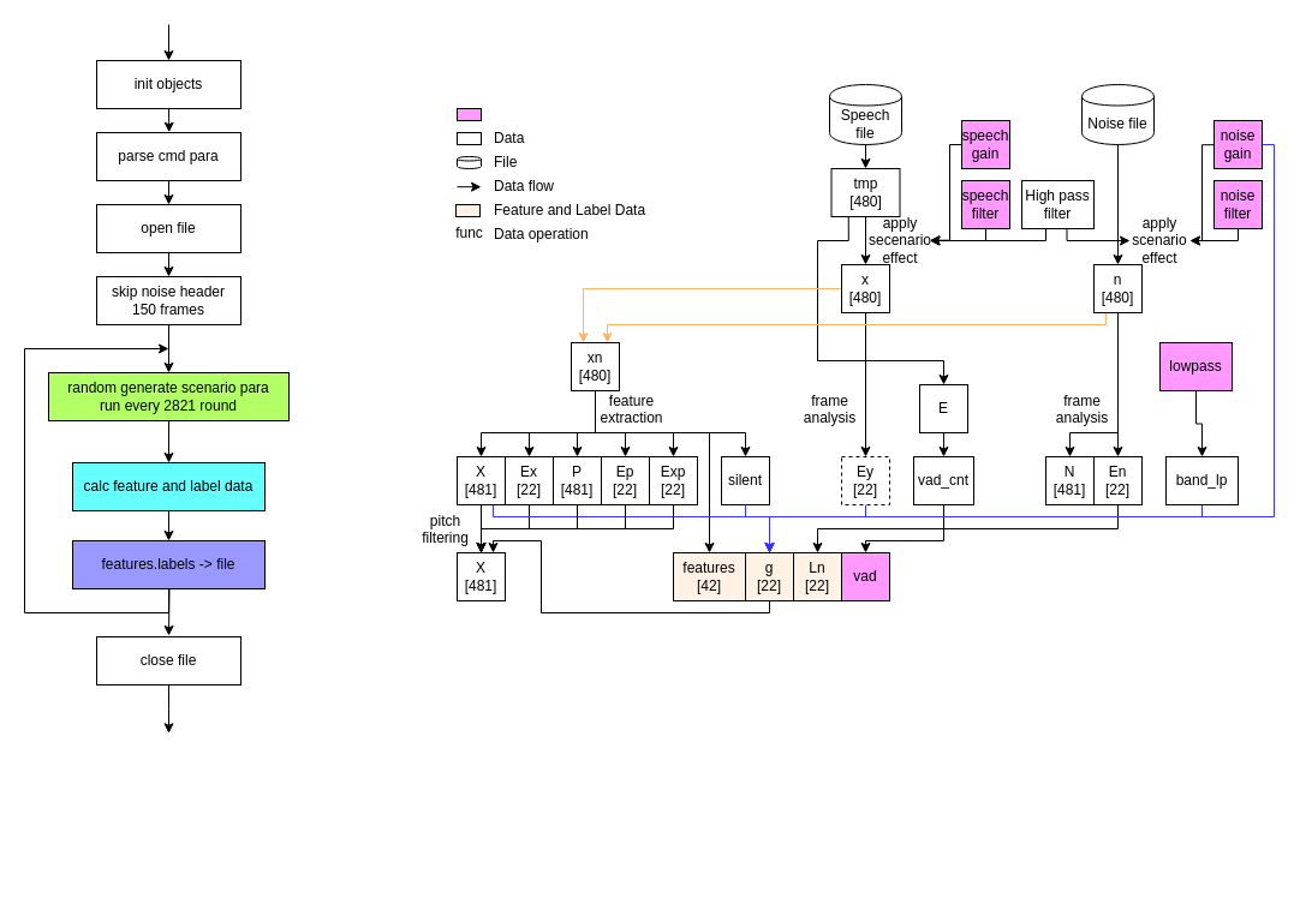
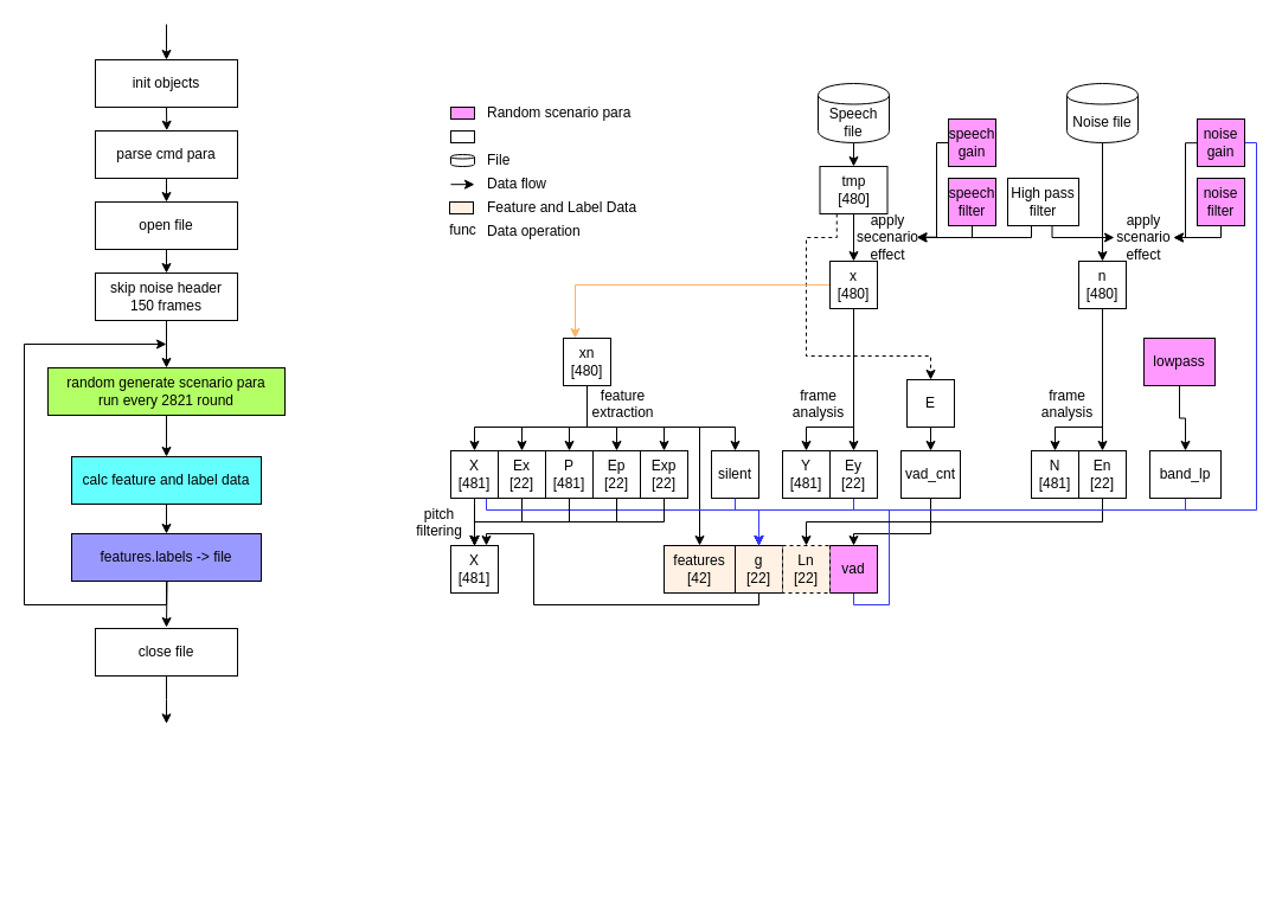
+ <mxCell id="97" value="Random scenario para" style="text;html=1;strokeColor=none;fillColor=none;align=left;verticalAlign=middle;whiteSpace=wrap;rounded=0;" vertex="1" parent="1"><mxGeometry x="409" y="85" width="131" height="20" as="geometry" /></mxCell>
- <mxCell id="99" value="Data" style="text;html=1;strokeColor=none;fillColor=none;align=left;verticalAlign=middle;whiteSpace=wrap;rounded=0;" vertex="1" parent="1"><mxGeometry x="409" y="105" width="41" height="20" as="geometry" /></mxCell>
- <mxCell id="40" style="edgeStyle=orthogonalEdgeStyle;rounded=0;orthogonalLoop=1;jettySize=auto;html=1;entryX=0.75;entryY=0;entryDx=0;entryDy=0;strokeColor=#FFB366;exitX=0;exitY=0.5;exitDx=0;exitDy=0;" edge="1" parent="1" source="41" target="58"><mxGeometry relative="1" as="geometry"><Array as="points"><mxPoint x="910" y="260" /><mxPoint x="920" y="260" /><mxPoint x="920" y="270" /><mxPoint x="505" y="270" /></Array></mxGeometry></mxCell>
- <mxCell id="26" style="edgeStyle=orthogonalEdgeStyle;rounded=0;orthogonalLoop=1;jettySize=auto;html=1;entryX=0.5;entryY=0;entryDx=0;entryDy=0;strokeColor=#000000;fillColor=#33FFFF;exitX=0.25;exitY=1;exitDx=0;exitDy=0;" edge="1" parent="1" source="27" target="29"><mxGeometry relative="1" as="geometry"><Array as="points"><mxPoint x="706" y="200" /><mxPoint x="680" y="200" /><mxPoint x="680" y="300" /><mxPoint x="785" y="300" /></Array></mxGeometry></mxCell>
+ <mxCell id="26" style="edgeStyle=orthogonalEdgeStyle;rounded=0;orthogonalLoop=1;jettySize=auto;html=1;entryX=0.5;entryY=0;entryDx=0;entryDy=0;strokeColor=#000000;fillColor=#33FFFF;exitX=0.25;exitY=1;exitDx=0;exitDy=0;dashed=1;" edge="1" parent="1" source="27" target="29"><mxGeometry relative="1" as="geometry"><Array as="points"><mxPoint x="706" y="200" /><mxPoint x="680" y="200" /><mxPoint x="680" y="300" /><mxPoint x="785" y="300" /></Array></mxGeometry></mxCell>
+ <mxCell id="35" style="edgeStyle=orthogonalEdgeStyle;rounded=0;orthogonalLoop=1;jettySize=auto;html=1;exitX=0.5;exitY=1;exitDx=0;exitDy=0;entryX=0.5;entryY=0;entryDx=0;entryDy=0;" edge="1" parent="1" source="37" target="45"><mxGeometry relative="1" as="geometry"><Array as="points"><mxPoint x="720" y="360" /><mxPoint x="680" y="360" /></Array></mxGeometry></mxCell>
+ <mxCell id="45" value="Y&lt;br&gt;[481]" style="rounded=0;whiteSpace=wrap;html=1;" vertex="1" parent="1"><mxGeometry x="660" y="380" width="40" height="40" as="geometry" /></mxCell>
- <mxCell id="44" value="Ey&lt;br&gt;[22]" style="rounded=0;whiteSpace=wrap;html=1;dashed=1;" vertex="1" parent="1"><mxGeometry x="700" y="380" width="40" height="40" as="geometry" /></mxCell>
+ <mxCell id="44" value="Ey&lt;br&gt;[22]" style="rounded=0;whiteSpace=wrap;html=1;" vertex="1" parent="1"><mxGeometry x="700" y="380" width="40" height="40" as="geometry" /></mxCell>
- <mxCell id="93" value="Ln&lt;br&gt;[22]" style="rounded=0;whiteSpace=wrap;html=1;fillColor=#FFF1E3;direction=south;" vertex="1" parent="1"><mxGeometry x="660" y="460" width="40" height="40" as="geometry" /></mxCell>
+ <mxCell id="93" value="Ln&lt;br&gt;[22]" style="rounded=0;whiteSpace=wrap;html=1;fillColor=#FFF1E3;direction=south;dashed=1;" vertex="1" parent="1"><mxGeometry x="660" y="460" width="40" height="40" as="geometry" /></mxCell>
+ <mxCell id="32" style="edgeStyle=orthogonalEdgeStyle;rounded=0;orthogonalLoop=1;jettySize=auto;html=1;entryX=0.5;entryY=0;entryDx=0;entryDy=0;strokeColor=#3333FF;fillColor=#FFB366;exitX=0.5;exitY=1;exitDx=0;exitDy=0;" edge="1" parent="1" source="33" target="77"><mxGeometry relative="1" as="geometry"><Array as="points"><mxPoint x="720" y="510" /><mxPoint x="750" y="510" /><mxPoint x="750" y="430" /><mxPoint x="640" y="430" /></Array></mxGeometry></mxCell>
